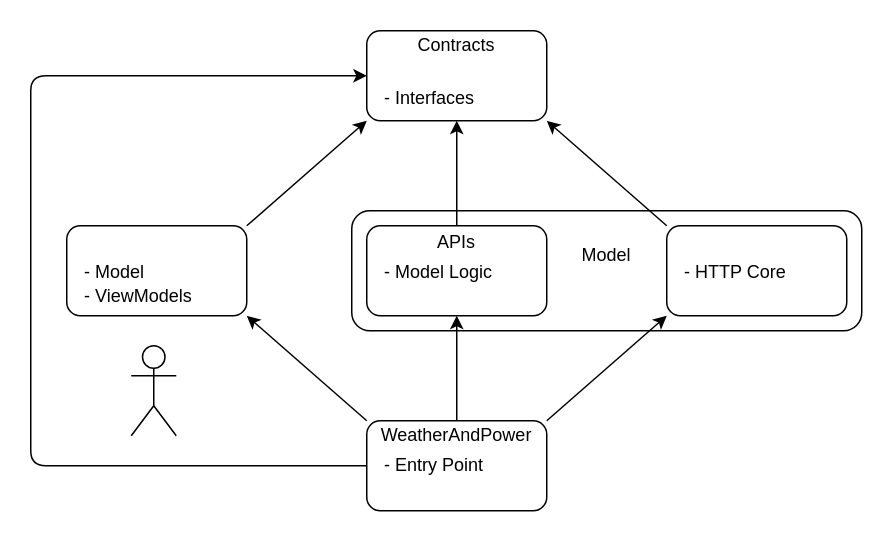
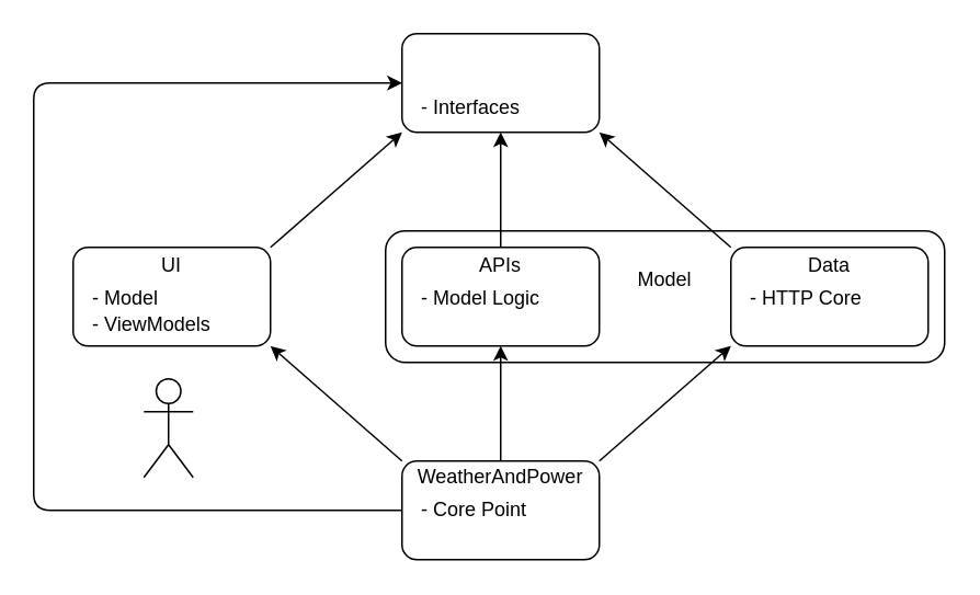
- <mxCell id="12" value="Contracts" style="text;html=1;strokeColor=none;fillColor=none;align=center;verticalAlign=middle;whiteSpace=wrap;rounded=0;" parent="1" vertex="1"><mxGeometry x="254" y="20" width="100" height="20" as="geometry" /></mxCell>
+ <mxCell id="6" value="UI" style="text;html=1;strokeColor=none;fillColor=none;align=center;verticalAlign=middle;whiteSpace=wrap;rounded=0;" parent="1" vertex="1"><mxGeometry x="84" y="151" width="40" height="19" as="geometry" /></mxCell>
+ <mxCell id="8" value="Data" style="text;html=1;strokeColor=none;fillColor=none;align=center;verticalAlign=middle;whiteSpace=wrap;rounded=0;" parent="1" vertex="1"><mxGeometry x="484" y="151" width="40" height="20" as="geometry" /></mxCell>
- <mxCell id="25" value="- Entry Point" style="text;html=1;strokeColor=none;fillColor=none;align=left;verticalAlign=middle;whiteSpace=wrap;rounded=0;" parent="1" vertex="1"><mxGeometry x="254" y="300" width="100" height="20" as="geometry" /></mxCell>
+ <mxCell id="25" value="- Core Point" style="text;html=1;strokeColor=none;fillColor=none;align=left;verticalAlign=middle;whiteSpace=wrap;rounded=0;" parent="1" vertex="1"><mxGeometry x="254" y="300" width="100" height="20" as="geometry" /></mxCell>
